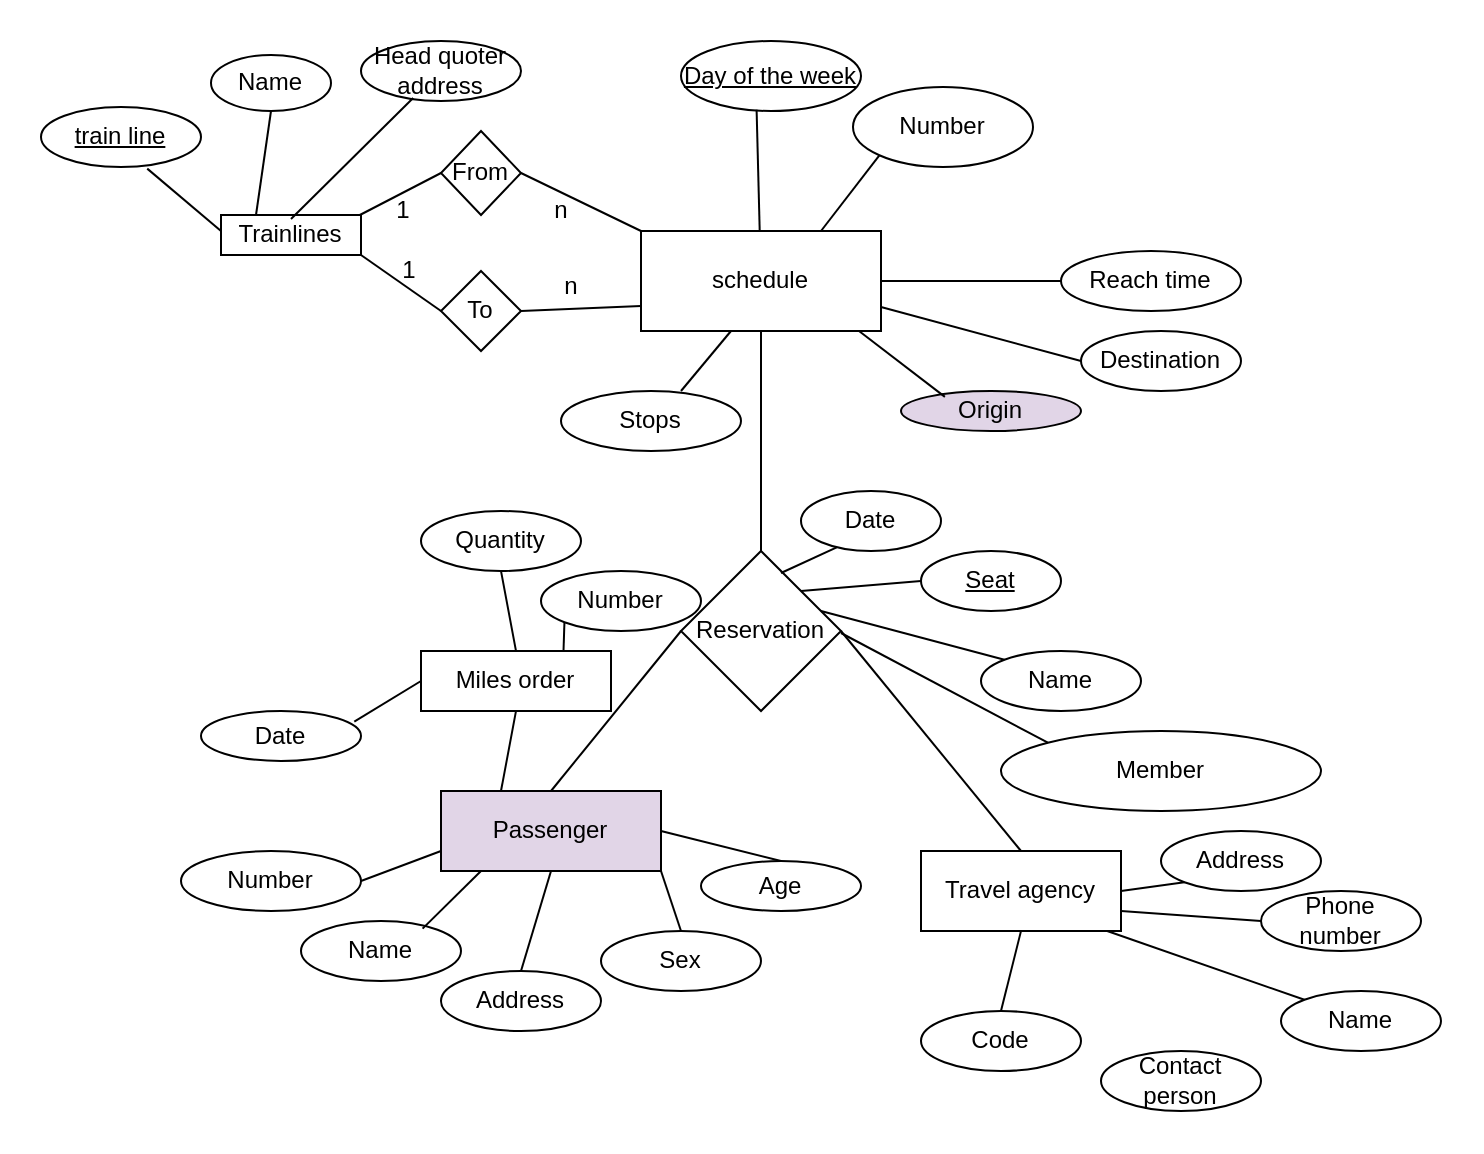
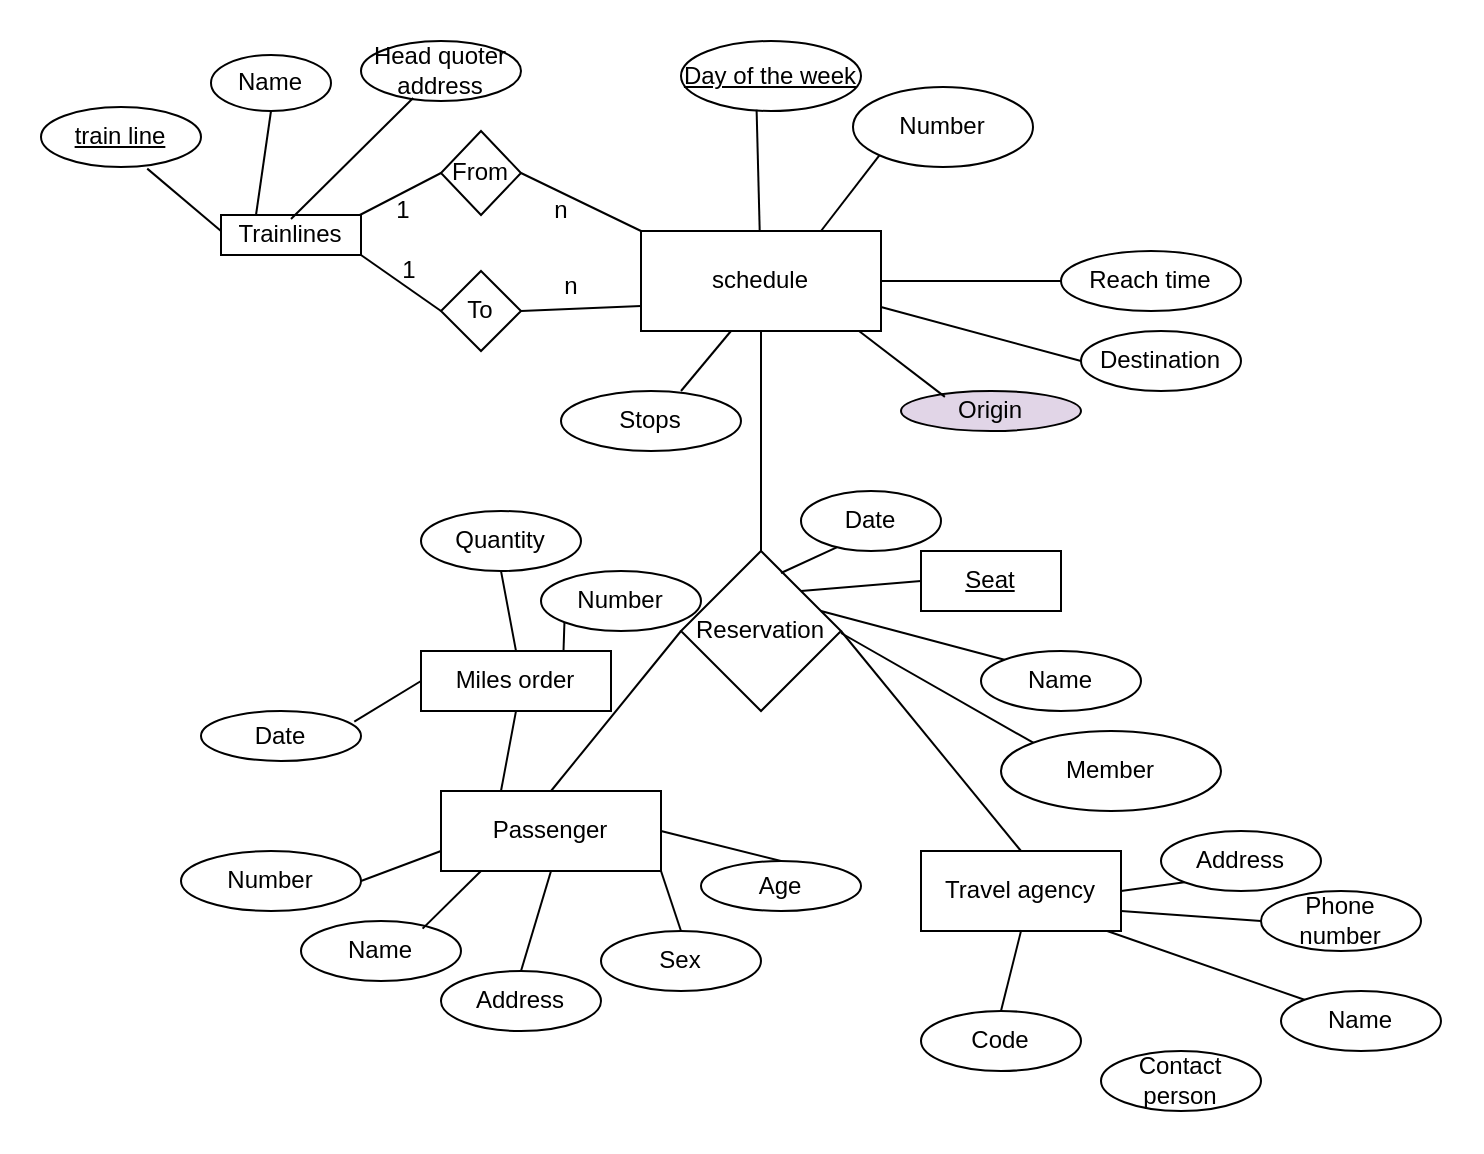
- <mxCell id="15" value="&lt;u&gt;Seat&lt;/u&gt;" style="ellipse;whiteSpace=wrap;html=1;" vertex="1" parent="1"><mxGeometry x="460" y="275" width="70" height="30" as="geometry" /></mxCell>
+ <mxCell id="15" value="&lt;u&gt;Seat&lt;/u&gt;" style="whiteSpace=wrap;html=1;rounded=0;" vertex="1" parent="1"><mxGeometry x="460" y="275" width="70" height="30" as="geometry" /></mxCell>
- <mxCell id="18" value="Member" style="ellipse;whiteSpace=wrap;html=1;" vertex="1" parent="1"><mxGeometry x="500" y="365" width="160" height="40" as="geometry" /></mxCell>
+ <mxCell id="18" value="Member" style="ellipse;whiteSpace=wrap;html=1;" vertex="1" parent="1"><mxGeometry x="500" y="365" width="110" height="40" as="geometry" /></mxCell>
- <mxCell id="34" value="Passenger" style="rounded=0;whiteSpace=wrap;html=1;fillColor=#e1d5e7;" vertex="1" parent="1"><mxGeometry x="220" y="395" width="110" height="40" as="geometry" /></mxCell>
+ <mxCell id="34" value="Passenger" style="rounded=0;whiteSpace=wrap;html=1;" vertex="1" parent="1"><mxGeometry x="220" y="395" width="110" height="40" as="geometry" /></mxCell>
